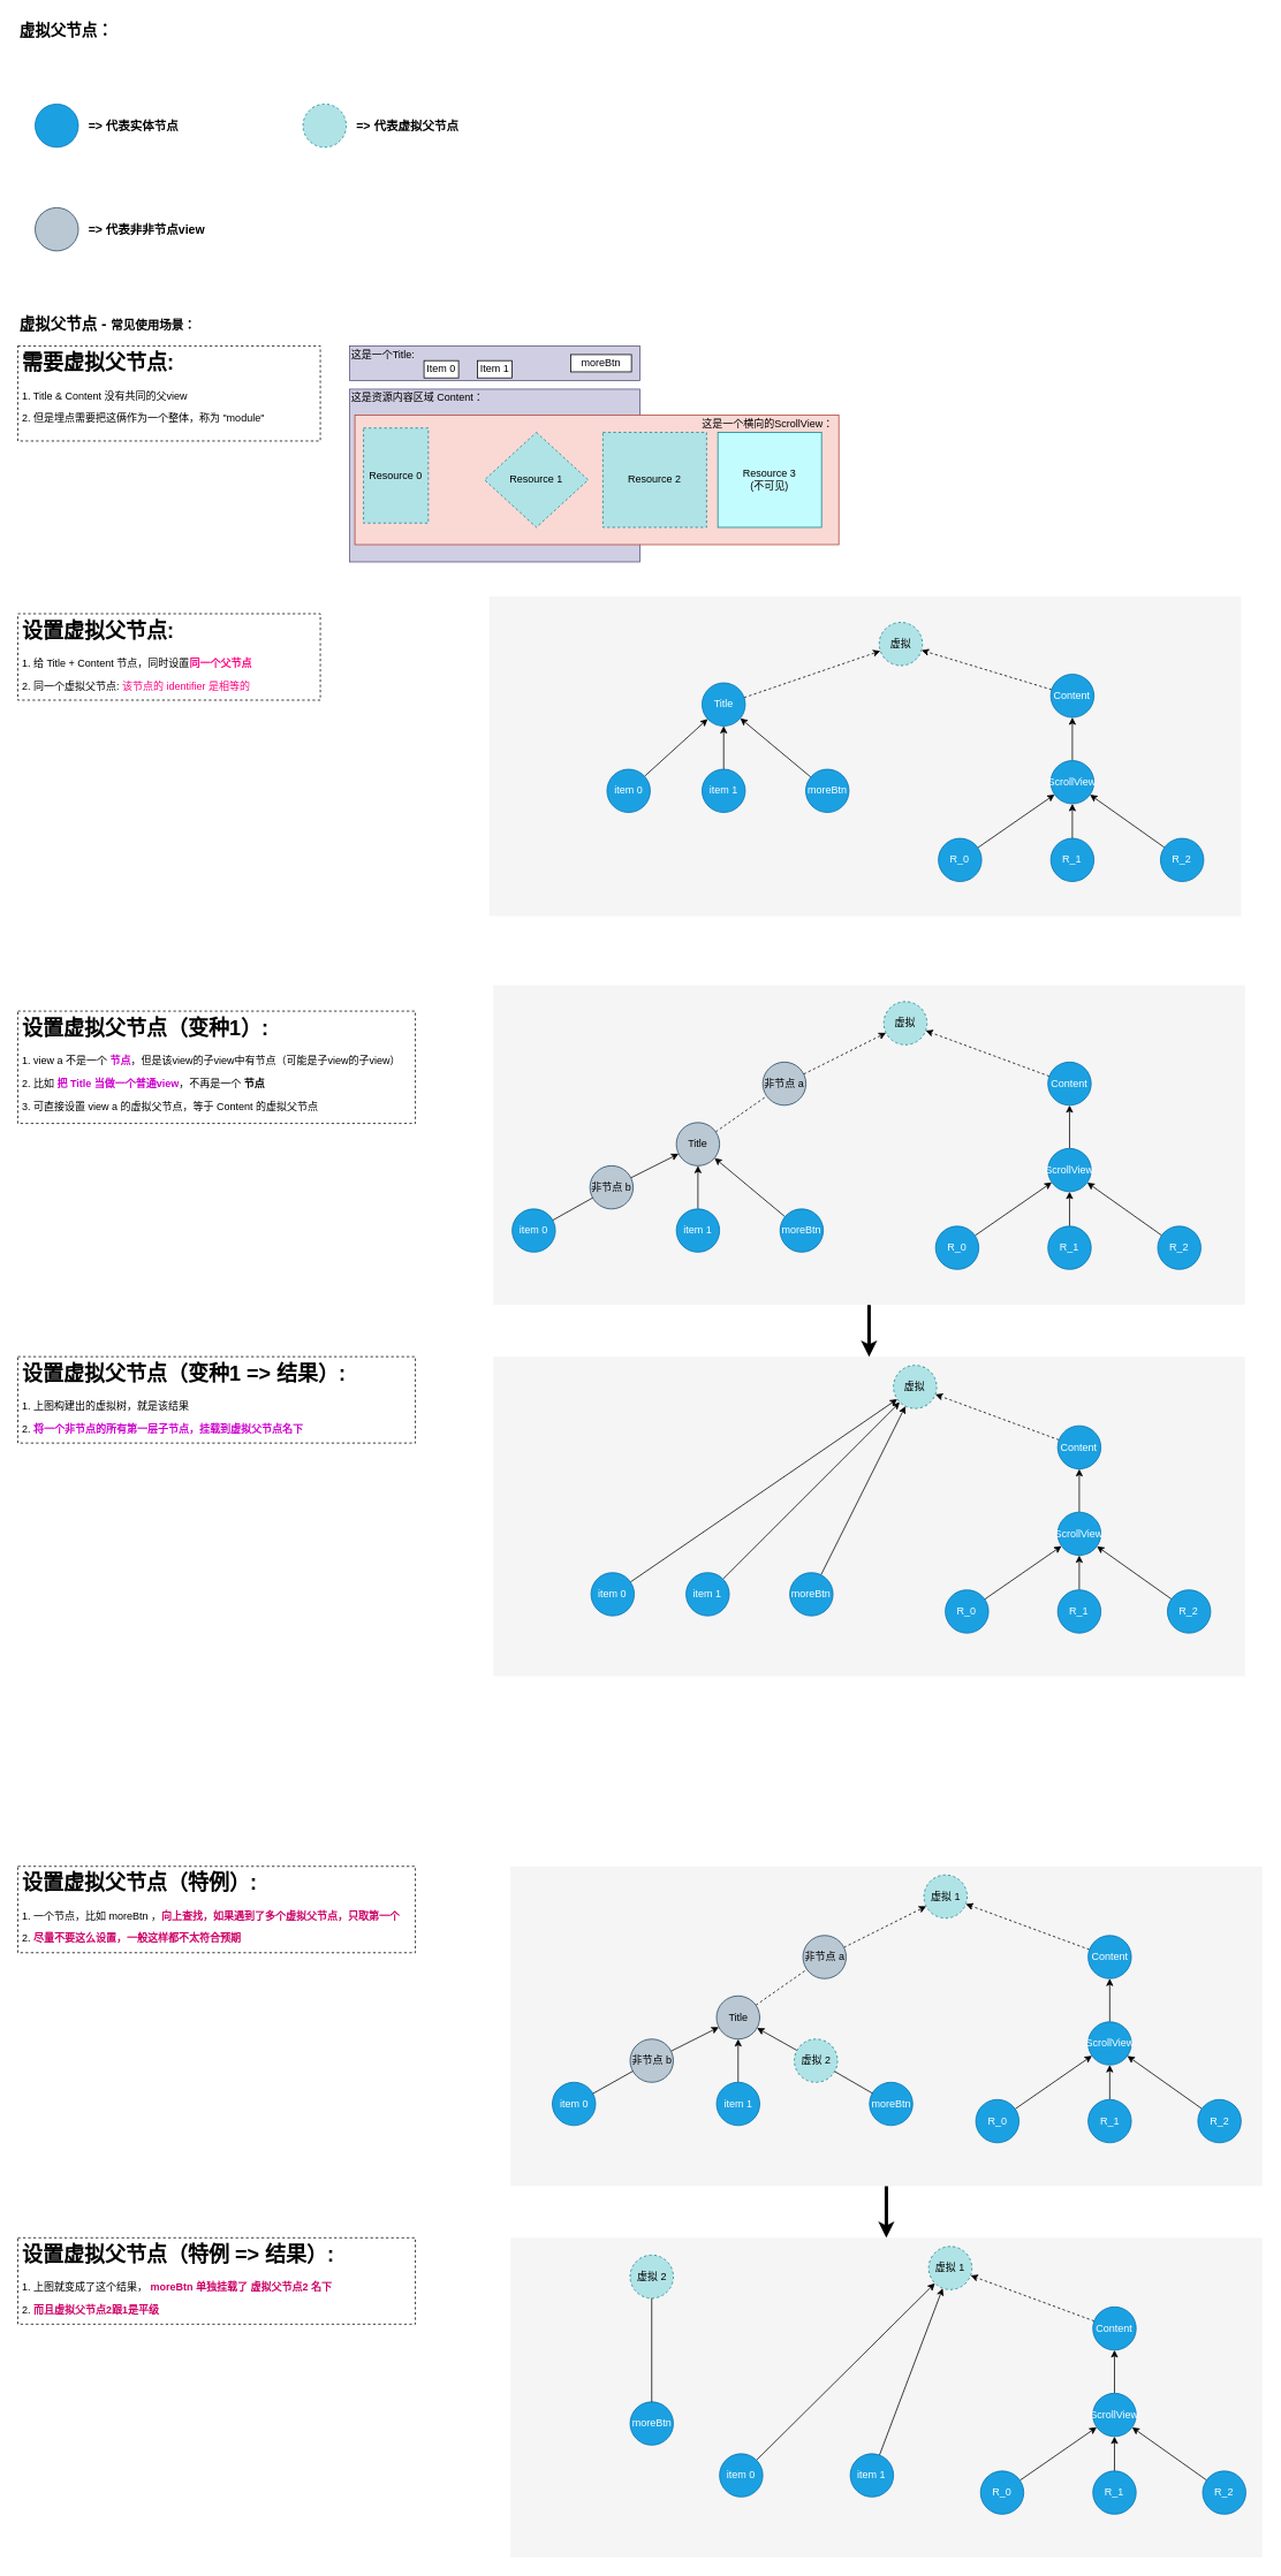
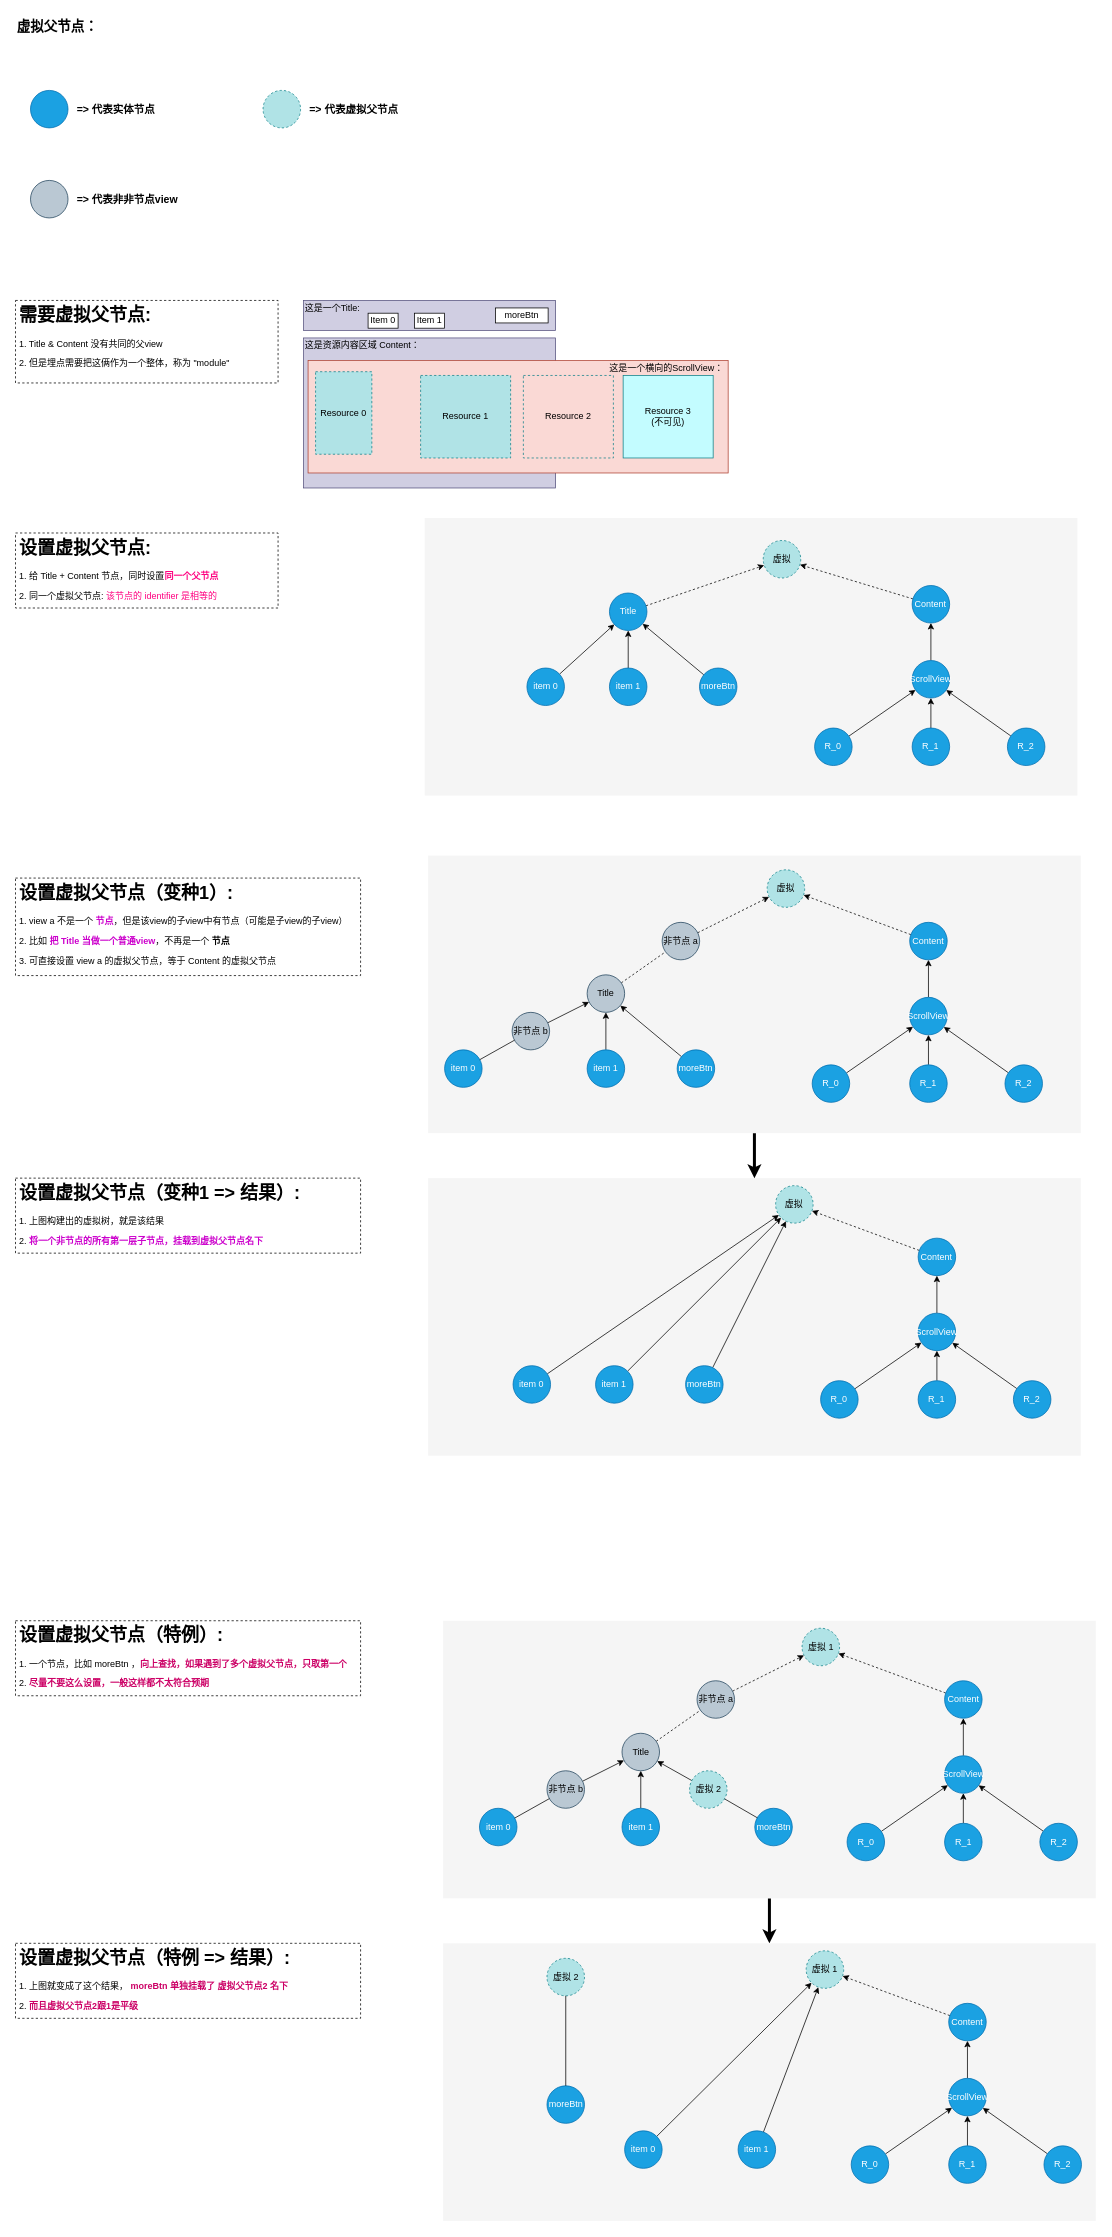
- <mxCell id="15" value="&lt;b&gt;&lt;font style=&quot;font-size: 18px&quot;&gt;虚拟父节点 - &lt;/font&gt;&lt;font style=&quot;font-size: 14px&quot;&gt;常见使用场景：&lt;/font&gt;&lt;/b&gt;" style="text;html=1;strokeColor=none;fillColor=none;align=left;verticalAlign=middle;whiteSpace=wrap;rounded=0;" vertex="1" parent="1"><mxGeometry x="20" y="360" width="270" height="30" as="geometry" /></mxCell>
- <mxCell id="30" value="Resource 1" style="rhombus;whiteSpace=wrap;html=1;dashed=1;strokeColor=#0e8088;fillColor=#b0e3e6;" vertex="1" parent="1"><mxGeometry x="560" y="500" width="120" height="110" as="geometry" /></mxCell>
+ <mxCell id="30" value="Resource 1" style="rounded=0;whiteSpace=wrap;html=1;dashed=1;strokeColor=#0e8088;fillColor=#b0e3e6;" vertex="1" parent="1"><mxGeometry x="560" y="500" width="120" height="110" as="geometry" /></mxCell>
- <mxCell id="31" value="Resource 2" style="rounded=0;whiteSpace=wrap;html=1;dashed=1;strokeColor=#0e8088;fillColor=#b0e3e6;" vertex="1" parent="1"><mxGeometry x="697" y="500" width="120" height="110" as="geometry" /></mxCell>
+ <mxCell id="31" value="Resource 2" style="rounded=0;whiteSpace=wrap;html=1;dashed=1;strokeColor=#0e8088;fillColor=#fad9d5;" vertex="1" parent="1"><mxGeometry x="697" y="500" width="120" height="110" as="geometry" /></mxCell>
